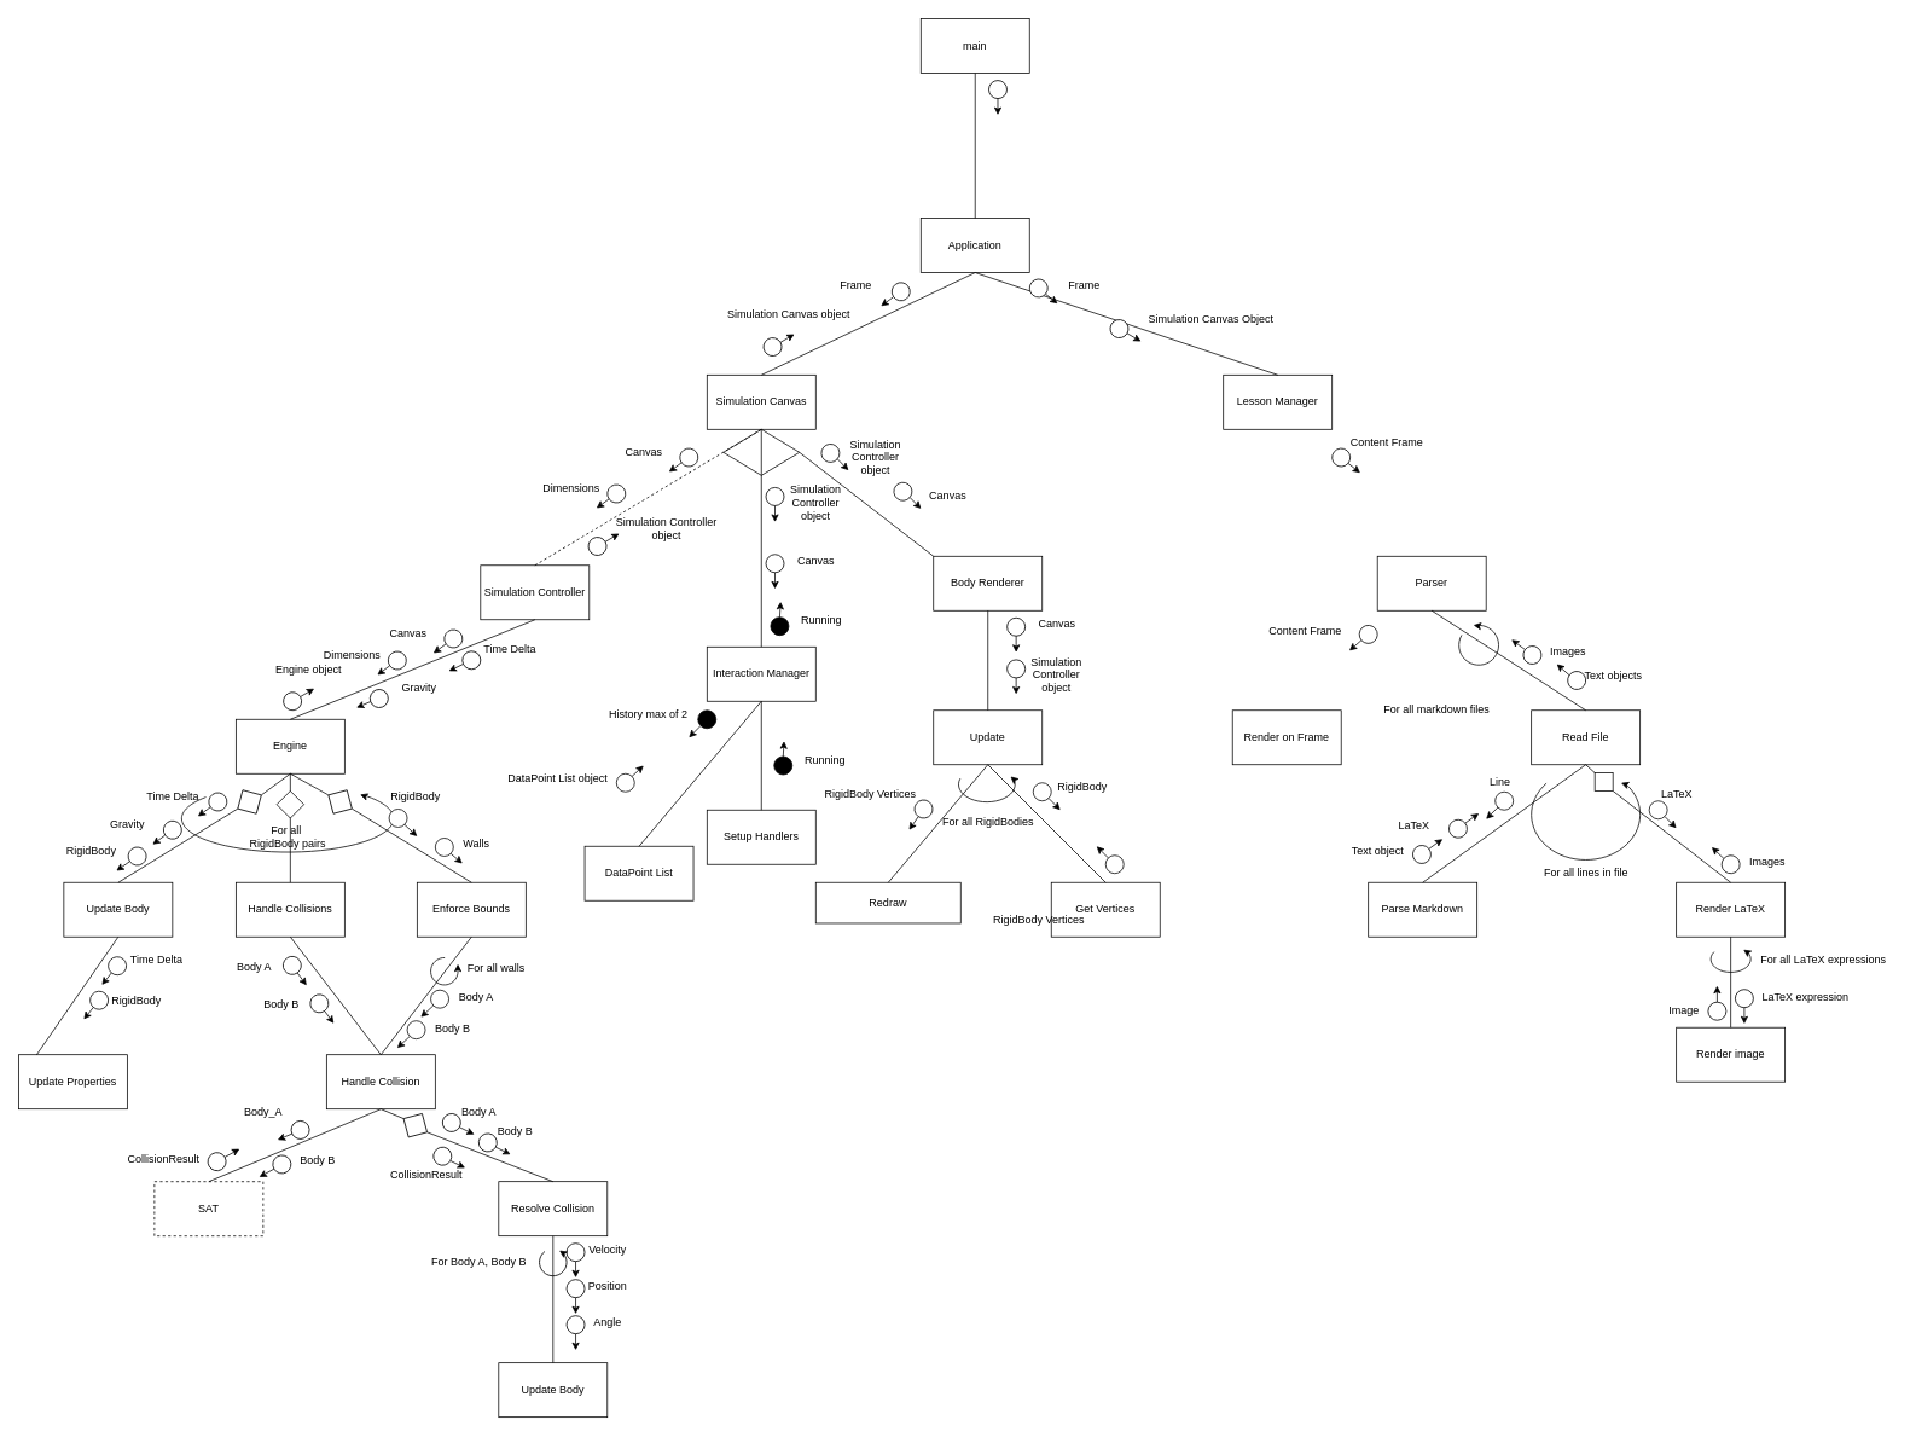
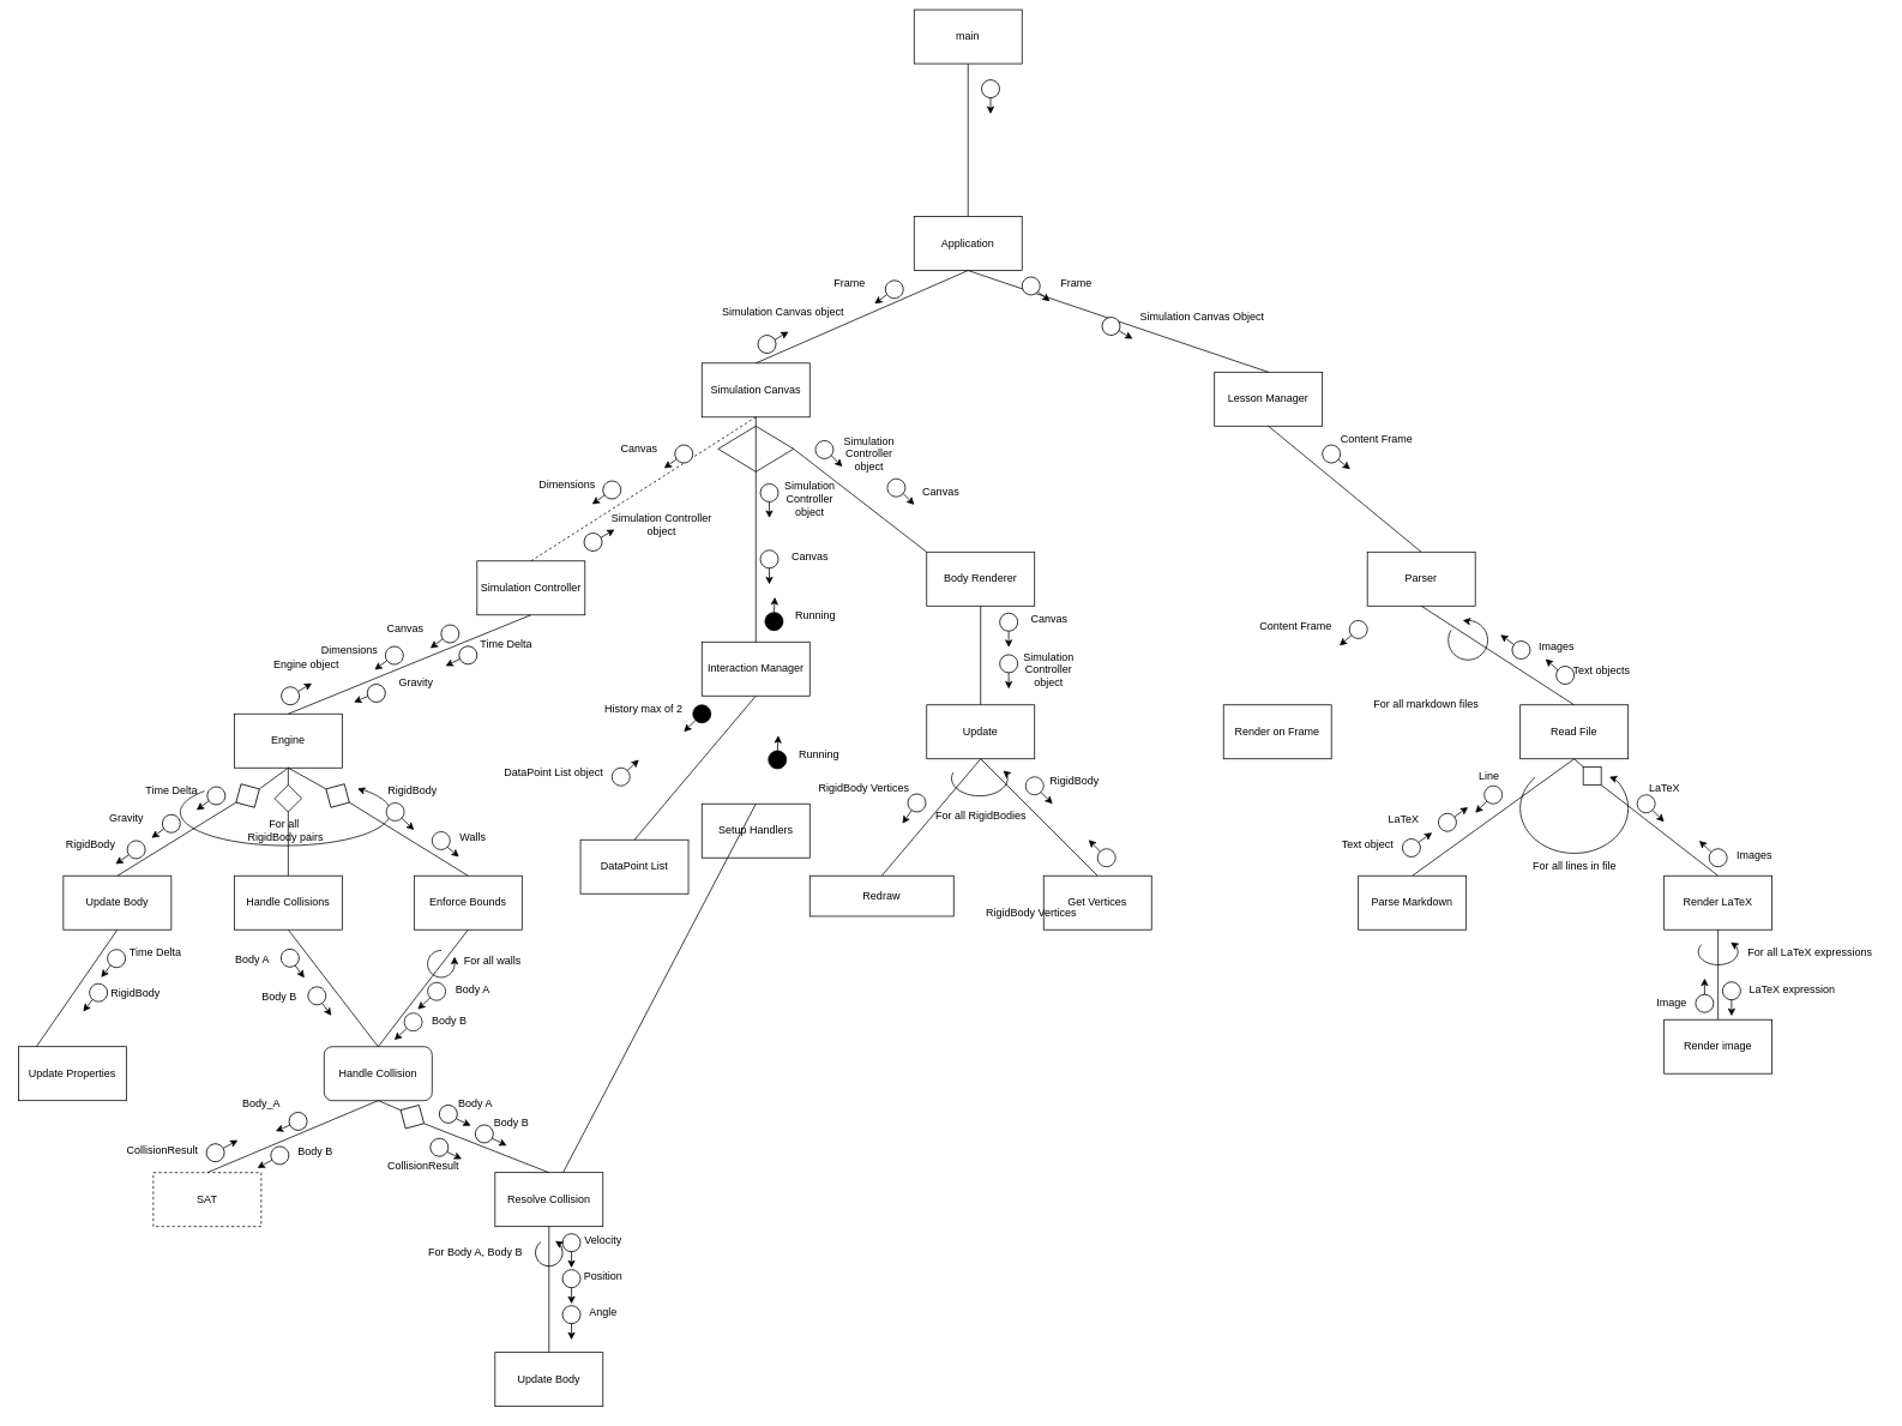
- <mxCell id="2" value="main" style="rounded=0;whiteSpace=wrap;html=1;" parent="1" vertex="1"><mxGeometry x="1016" width="120" height="60" as="geometry" y="20" /></mxCell>
+ <mxCell id="2" value="main" style="rounded=0;whiteSpace=wrap;html=1;" parent="1" vertex="1"><mxGeometry x="1016" y="10" width="120" height="60" as="geometry" /></mxCell>
- <mxCell id="4" value="Simulation Canvas" style="whiteSpace=wrap;html=1;" parent="1" vertex="1"><mxGeometry x="780" y="413" width="120" height="60" as="geometry" /></mxCell>
+ <mxCell id="4" value="Simulation Canvas" style="whiteSpace=wrap;html=1;" parent="1" vertex="1"><mxGeometry x="780" y="403" width="120" height="60" as="geometry" /></mxCell>
+ <mxCell id="41" value="" style="endArrow=none;html=1;rounded=0;entryX=0.5;entryY=1;entryDx=0;entryDy=0;exitX=0.5;exitY=0;exitDx=0;exitDy=0;" parent="1" source="40" target="5" edge="1"><mxGeometry width="50" height="50" relative="1" as="geometry"><mxPoint x="850" y="413" as="sourcePoint" /><mxPoint x="900" y="363" as="targetPoint" /></mxGeometry></mxCell>
- <mxCell id="29" value="" style="endArrow=none;html=1;rounded=0;entryX=0.5;entryY=1;entryDx=0;entryDy=0;exitX=0.5;exitY=0;exitDx=0;exitDy=0;" parent="1" source="18" target="7" edge="1"><mxGeometry width="50" height="50" relative="1" as="geometry"><mxPoint x="920" y="543" as="sourcePoint" /><mxPoint x="970" y="493" as="targetPoint" /></mxGeometry></mxCell>
+ <mxCell id="29" value="" style="endArrow=none;html=1;rounded=0;exitX=0.5;exitY=0;exitDx=0;exitDy=0;" parent="1" source="18" target="14" edge="1"><mxGeometry width="50" height="50" relative="1" as="geometry"><mxPoint x="920" y="543" as="sourcePoint" /><mxPoint x="970" y="493" as="targetPoint" /></mxGeometry></mxCell>
- <mxCell id="12" value="Handle Collision" style="whiteSpace=wrap;html=1;" parent="1" vertex="1"><mxGeometry x="360" y="1163" width="120" height="60" as="geometry" /></mxCell>
+ <mxCell id="12" value="Handle Collision" style="whiteSpace=wrap;html=1;rounded=1;" parent="1" vertex="1"><mxGeometry x="360" y="1163" width="120" height="60" as="geometry" /></mxCell>
